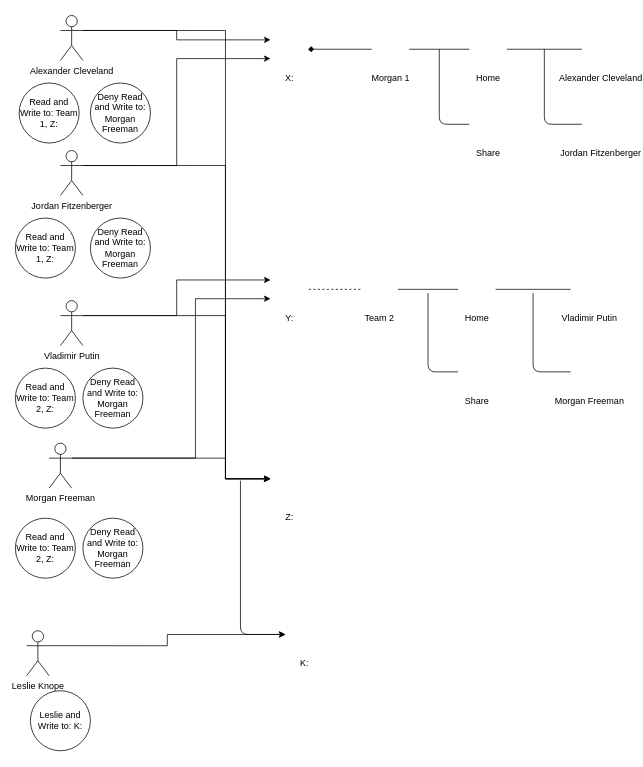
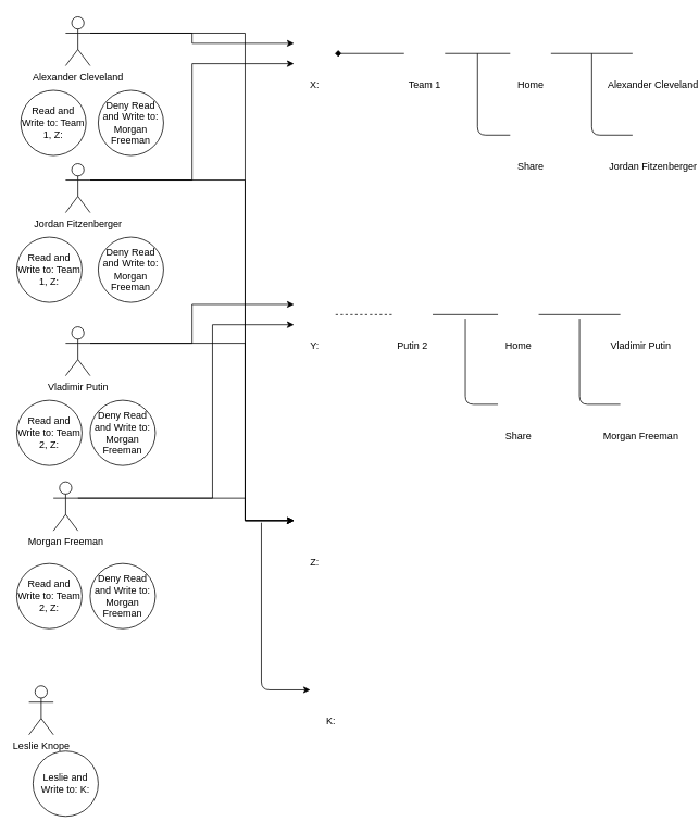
- <mxCell id="14" value="Morgan 1&lt;br&gt;" style="shape=image;html=1;verticalAlign=top;verticalLabelPosition=bottom;labelBackgroundColor=#ffffff;imageAspect=0;aspect=fixed;image=https://cdn2.iconfinder.com/data/icons/ios-7-icons/50/opened_folder-128.png" vertex="1" parent="1"><mxGeometry x="495" y="40" width="50" height="50" as="geometry" /></mxCell>
+ <mxCell id="14" value="Team 1&lt;br&gt;" style="shape=image;html=1;verticalAlign=top;verticalLabelPosition=bottom;labelBackgroundColor=#ffffff;imageAspect=0;aspect=fixed;image=https://cdn2.iconfinder.com/data/icons/ios-7-icons/50/opened_folder-128.png" vertex="1" parent="1"><mxGeometry x="495" y="40" width="50" height="50" as="geometry" /></mxCell>
- <mxCell id="16" value="Team 2" style="shape=image;html=1;verticalAlign=top;verticalLabelPosition=bottom;labelBackgroundColor=#ffffff;imageAspect=0;aspect=fixed;image=https://cdn2.iconfinder.com/data/icons/ios-7-icons/50/opened_folder-128.png" vertex="1" parent="1"><mxGeometry x="480" y="360" width="50" height="50" as="geometry" /></mxCell>
+ <mxCell id="16" value="Putin 2" style="shape=image;html=1;verticalAlign=top;verticalLabelPosition=bottom;labelBackgroundColor=#ffffff;imageAspect=0;aspect=fixed;image=https://cdn2.iconfinder.com/data/icons/ios-7-icons/50/opened_folder-128.png" vertex="1" parent="1"><mxGeometry x="480" y="360" width="50" height="50" as="geometry" /></mxCell>
- <mxCell id="44" style="edgeStyle=orthogonalEdgeStyle;rounded=0;orthogonalLoop=1;jettySize=auto;html=1;exitX=1;exitY=0.333;exitDx=0;exitDy=0;exitPerimeter=0;entryX=0;entryY=0.5;entryDx=0;entryDy=0;" edge="1" parent="1" source="15" target="43"><mxGeometry relative="1" as="geometry"><mxPoint x="95" y="850" as="sourcePoint" /><mxPoint x="335" y="665" as="targetPoint" /><Array as="points" /></mxGeometry></mxCell>
